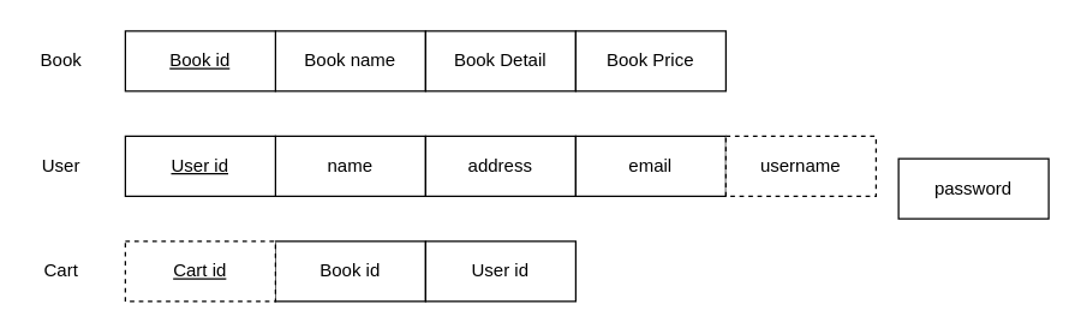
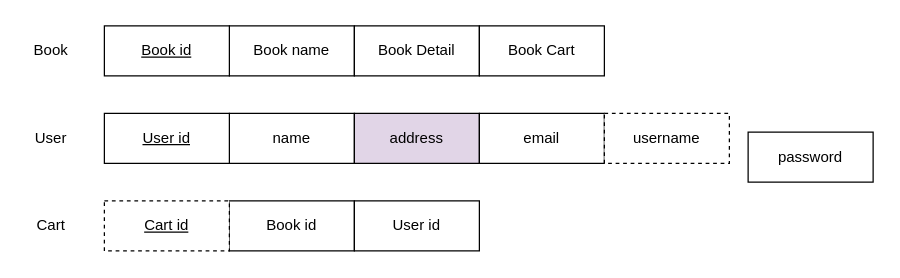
- <mxCell id="6" value="Book Price" style="whiteSpace=wrap;html=1;align=center;" vertex="1" parent="1"><mxGeometry x="383" y="20" width="100" height="40" as="geometry" /></mxCell>
+ <mxCell id="6" value="Book Cart" style="whiteSpace=wrap;html=1;align=center;" vertex="1" parent="1"><mxGeometry x="383" y="20" width="100" height="40" as="geometry" /></mxCell>
- <mxCell id="8" value="address" style="whiteSpace=wrap;html=1;align=center;" vertex="1" parent="1"><mxGeometry x="283" y="90" width="100" height="40" as="geometry" /></mxCell>
+ <mxCell id="8" value="address" style="whiteSpace=wrap;html=1;align=center;fillColor=#e1d5e7;" vertex="1" parent="1"><mxGeometry x="283" y="90" width="100" height="40" as="geometry" /></mxCell>
